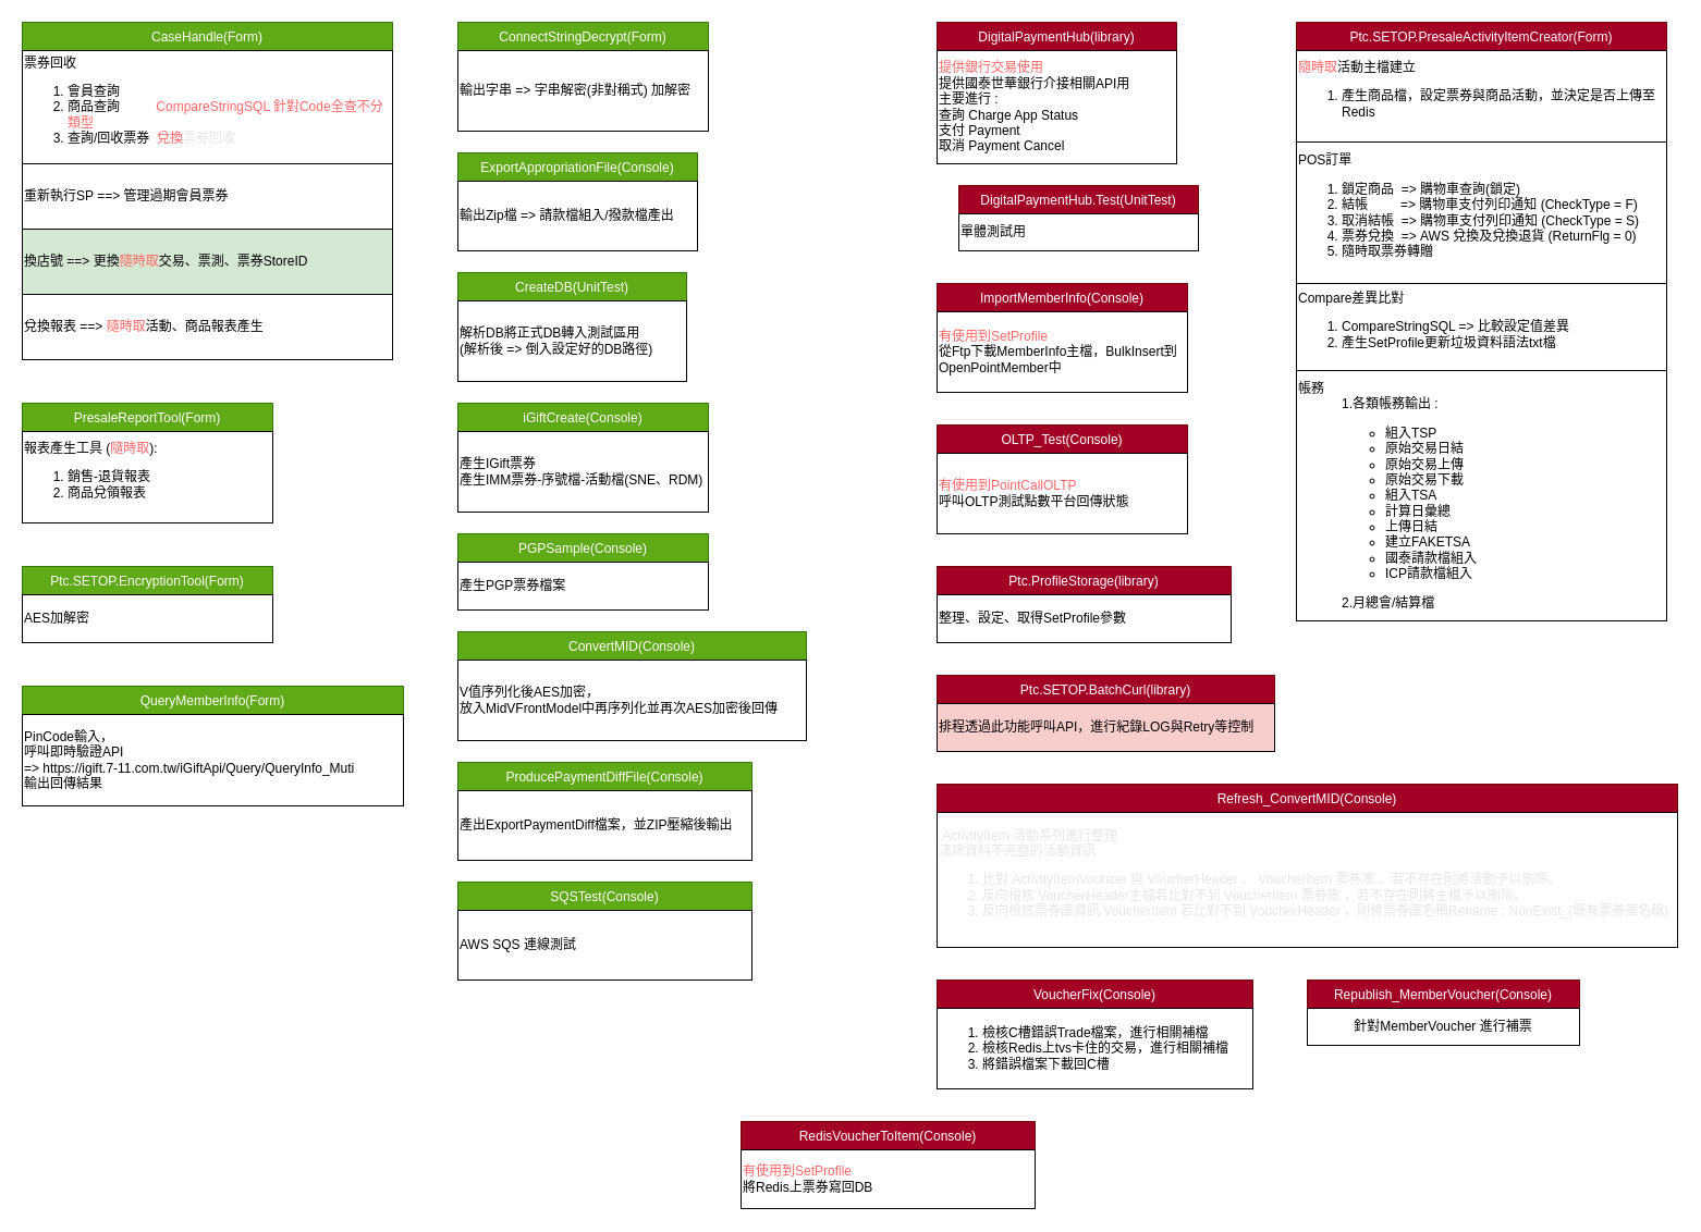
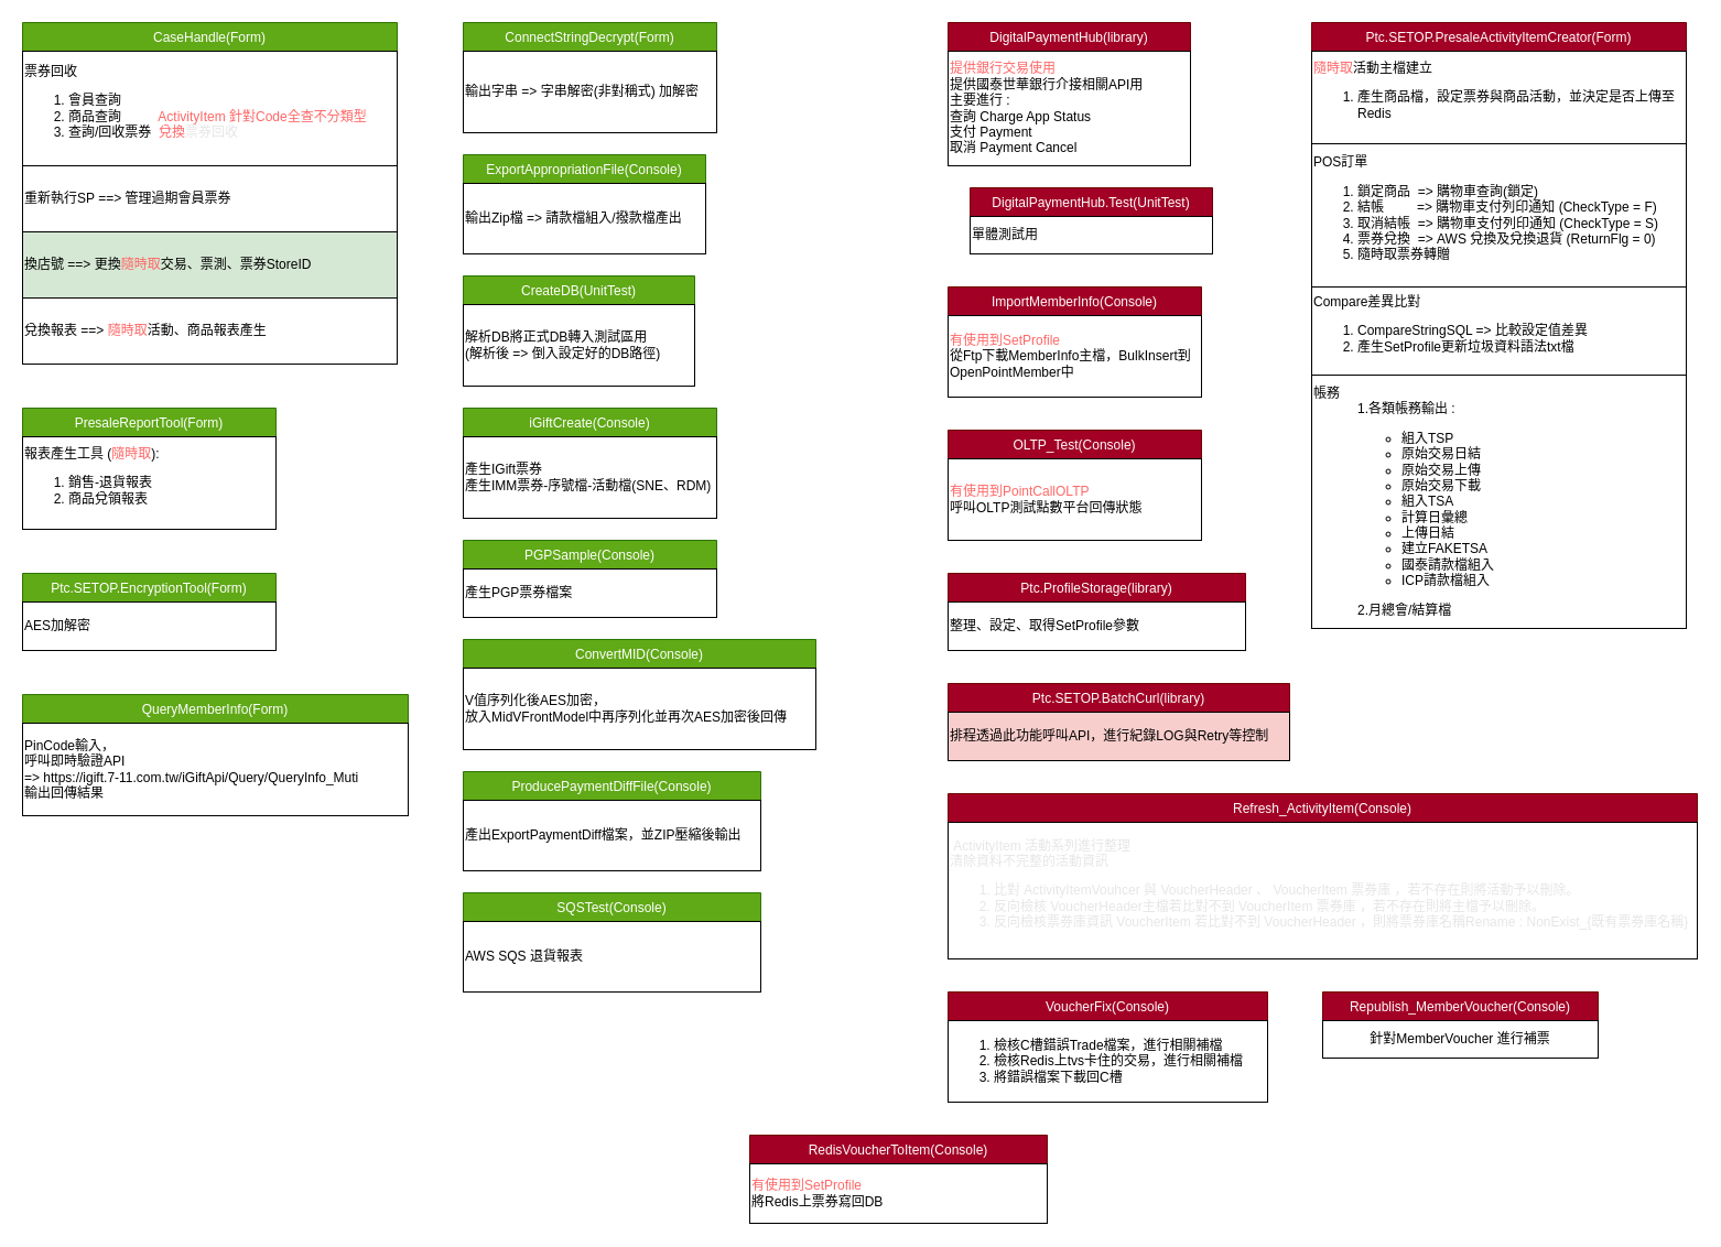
- <mxCell id="3" value="票券回收&lt;br style=&quot;padding: 0px ; margin: 0px&quot;&gt;&lt;ol&gt;&lt;li&gt;會員查詢&lt;/li&gt;&lt;li&gt;商品查詢&amp;nbsp; &amp;nbsp; &amp;nbsp; &amp;nbsp; &amp;nbsp; &lt;font color=&quot;#ff6666&quot;&gt;CompareStringSQL 針對Code全查不分類型&lt;/font&gt;&lt;/li&gt;&lt;li&gt;查詢/回收票券&amp;nbsp; &lt;font color=&quot;#ff6666&quot;&gt;兌換&lt;/font&gt;&lt;font color=&quot;#e6e6e6&quot;&gt;票券回收&lt;/font&gt;&lt;/li&gt;&lt;/ol&gt;" style="rounded=0;whiteSpace=wrap;html=1;align=left;" parent="2" vertex="1"><mxGeometry y="26" width="340" height="104" as="geometry" /></mxCell>
+ <mxCell id="3" value="票券回收&lt;br style=&quot;padding: 0px ; margin: 0px&quot;&gt;&lt;ol&gt;&lt;li&gt;會員查詢&lt;/li&gt;&lt;li&gt;商品查詢&amp;nbsp; &amp;nbsp; &amp;nbsp; &amp;nbsp; &amp;nbsp; &lt;font color=&quot;#ff6666&quot;&gt;ActivityItem 針對Code全查不分類型&lt;/font&gt;&lt;/li&gt;&lt;li&gt;查詢/回收票券&amp;nbsp; &lt;font color=&quot;#ff6666&quot;&gt;兌換&lt;/font&gt;&lt;font color=&quot;#e6e6e6&quot;&gt;票券回收&lt;/font&gt;&lt;/li&gt;&lt;/ol&gt;" style="rounded=0;whiteSpace=wrap;html=1;align=left;" parent="2" vertex="1"><mxGeometry y="26" width="340" height="104" as="geometry" /></mxCell>
- <mxCell id="47" value="Refresh_ConvertMID(Console)" style="swimlane;fontStyle=0;childLayout=stackLayout;horizontal=1;startSize=26;fillColor=#a20025;horizontalStack=0;resizeParent=1;resizeParentMax=0;resizeLast=0;collapsible=1;marginBottom=0;strokeColor=#6F0000;fontColor=#ffffff;" parent="1" vertex="1"><mxGeometry x="860" y="720" width="680" height="150" as="geometry"><mxRectangle x="30" y="40" width="100" height="26" as="alternateBounds" /></mxGeometry></mxCell>
+ <mxCell id="47" value="Refresh_ActivityItem(Console)" style="swimlane;fontStyle=0;childLayout=stackLayout;horizontal=1;startSize=26;fillColor=#a20025;horizontalStack=0;resizeParent=1;resizeParentMax=0;resizeLast=0;collapsible=1;marginBottom=0;strokeColor=#6F0000;fontColor=#ffffff;" parent="1" vertex="1"><mxGeometry x="860" y="720" width="680" height="150" as="geometry"><mxRectangle x="30" y="40" width="100" height="26" as="alternateBounds" /></mxGeometry></mxCell>
- <mxCell id="46" value="AWS SQS 連線測試" style="rounded=0;whiteSpace=wrap;html=1;align=left;" parent="45" vertex="1"><mxGeometry y="26" width="270" height="64" as="geometry" /></mxCell>
+ <mxCell id="46" value="AWS SQS 退貨報表" style="rounded=0;whiteSpace=wrap;html=1;align=left;" parent="45" vertex="1"><mxGeometry y="26" width="270" height="64" as="geometry" /></mxCell>
